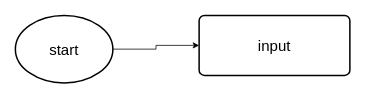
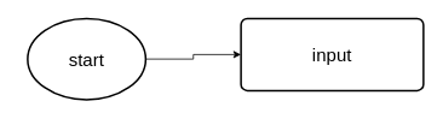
- <mxCell id="3" value="&lt;font style=&quot;font-size: 20px;&quot;&gt;start&lt;/font&gt;" style="strokeWidth=2;html=1;shape=mxgraph.flowchart.start_1;whiteSpace=wrap;" vertex="1" parent="1"><mxGeometry x="20" y="20" width="130" height="90" as="geometry" /></mxCell>
+ <mxCell id="3" value="&lt;font style=&quot;font-size: 20px;&quot;&gt;start&lt;/font&gt;" style="strokeWidth=2;html=1;shape=mxgraph.flowchart.start_1;whiteSpace=wrap;" vertex="1" parent="1"><mxGeometry x="30" y="20" width="130" height="90" as="geometry" /></mxCell>
